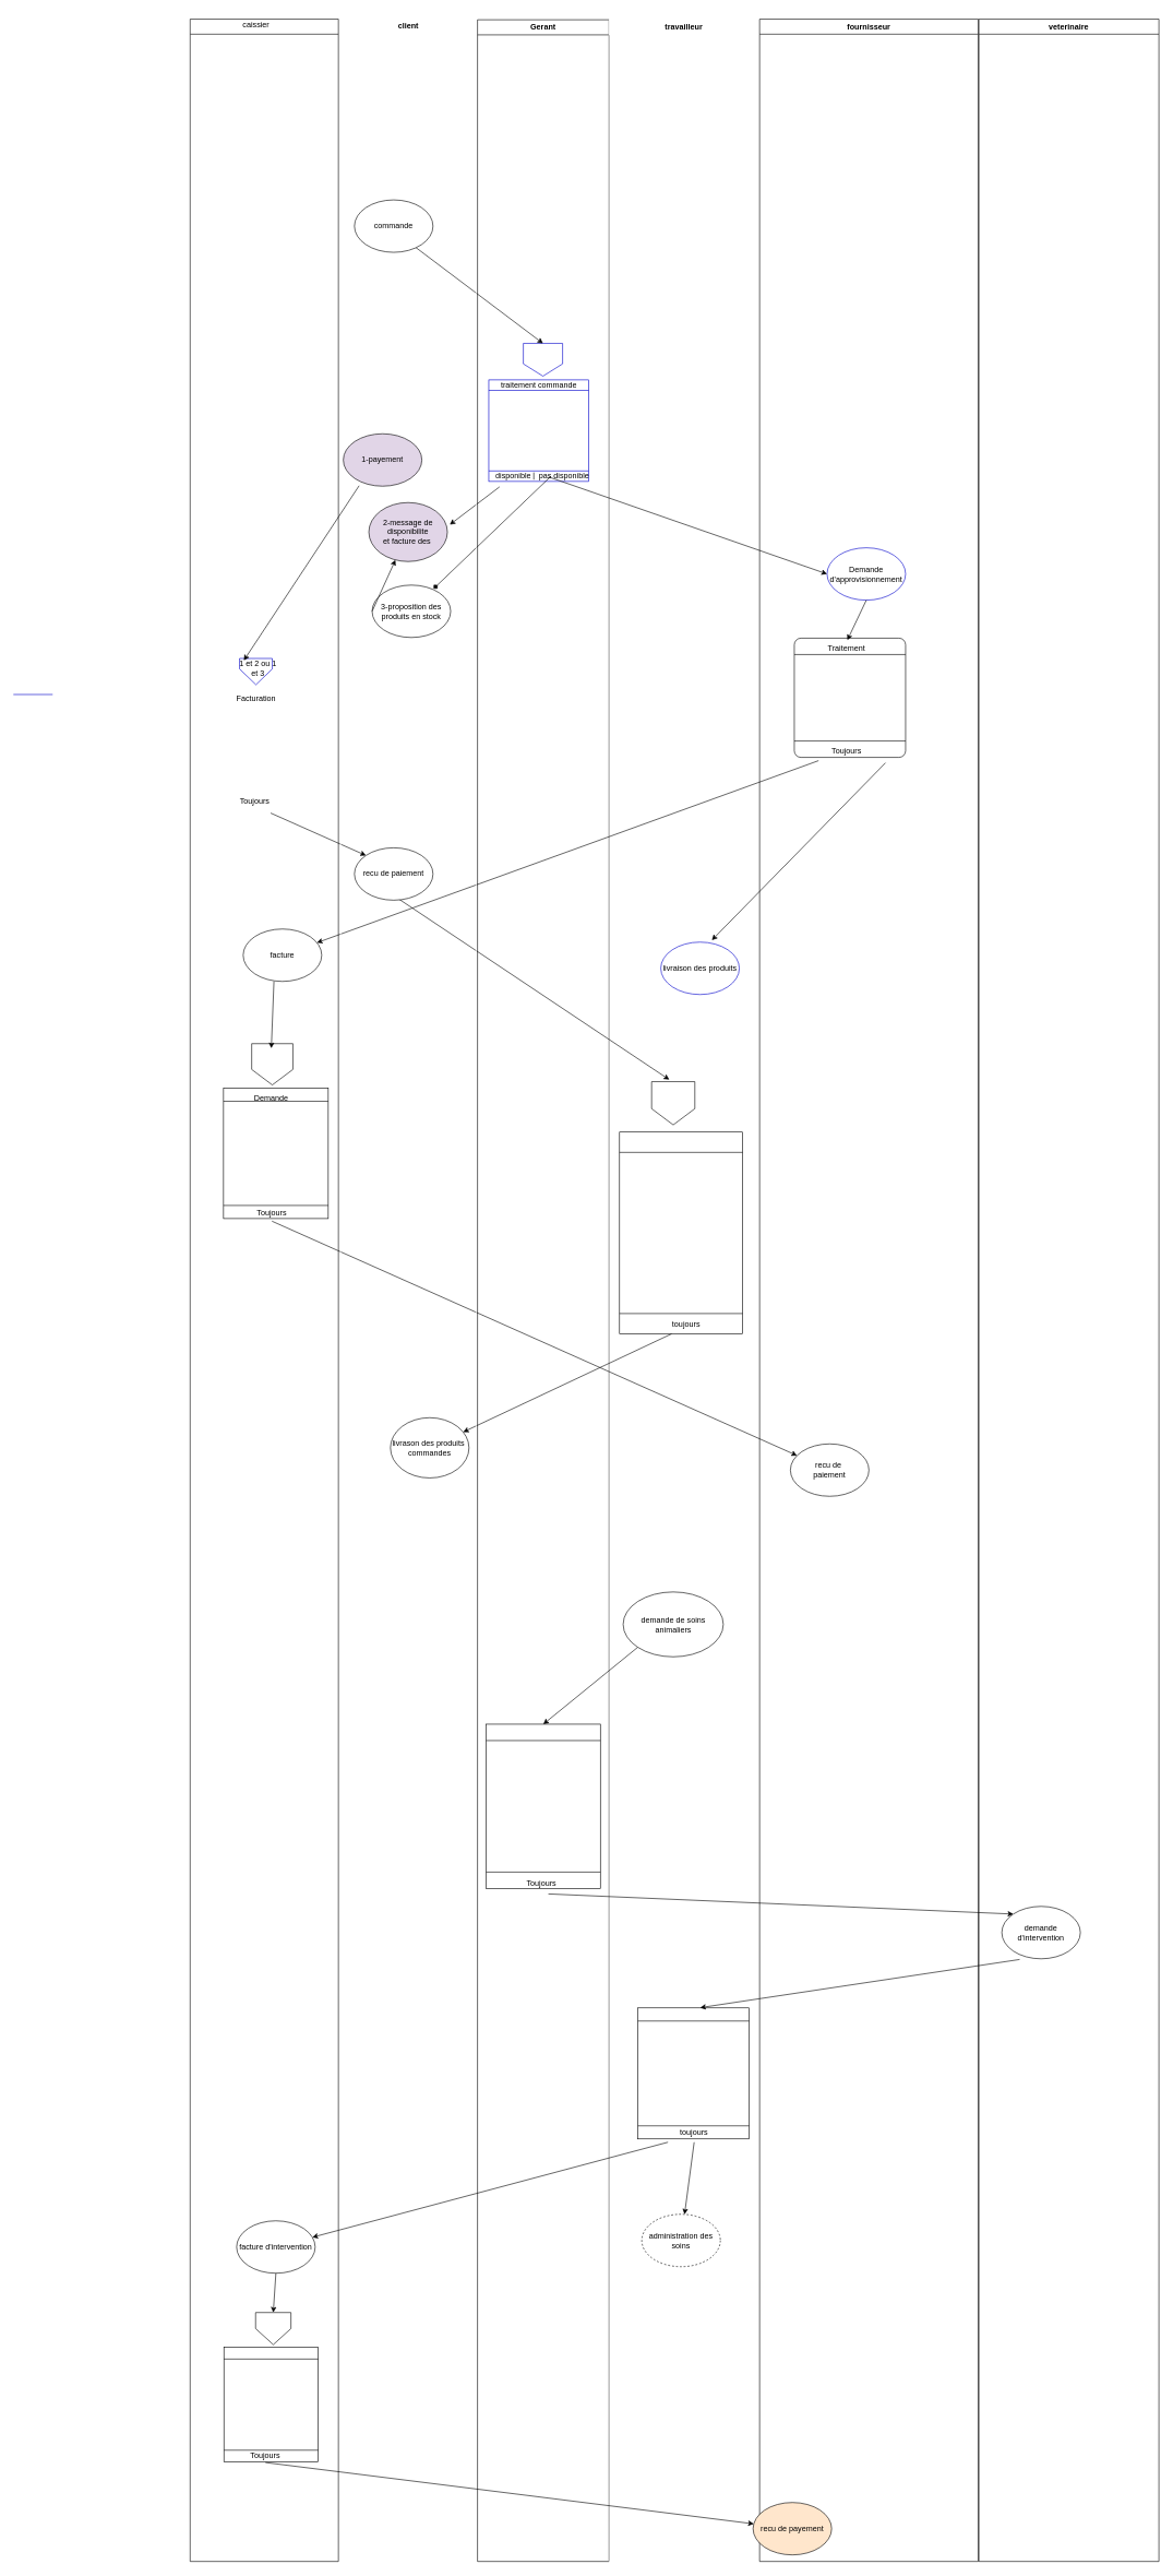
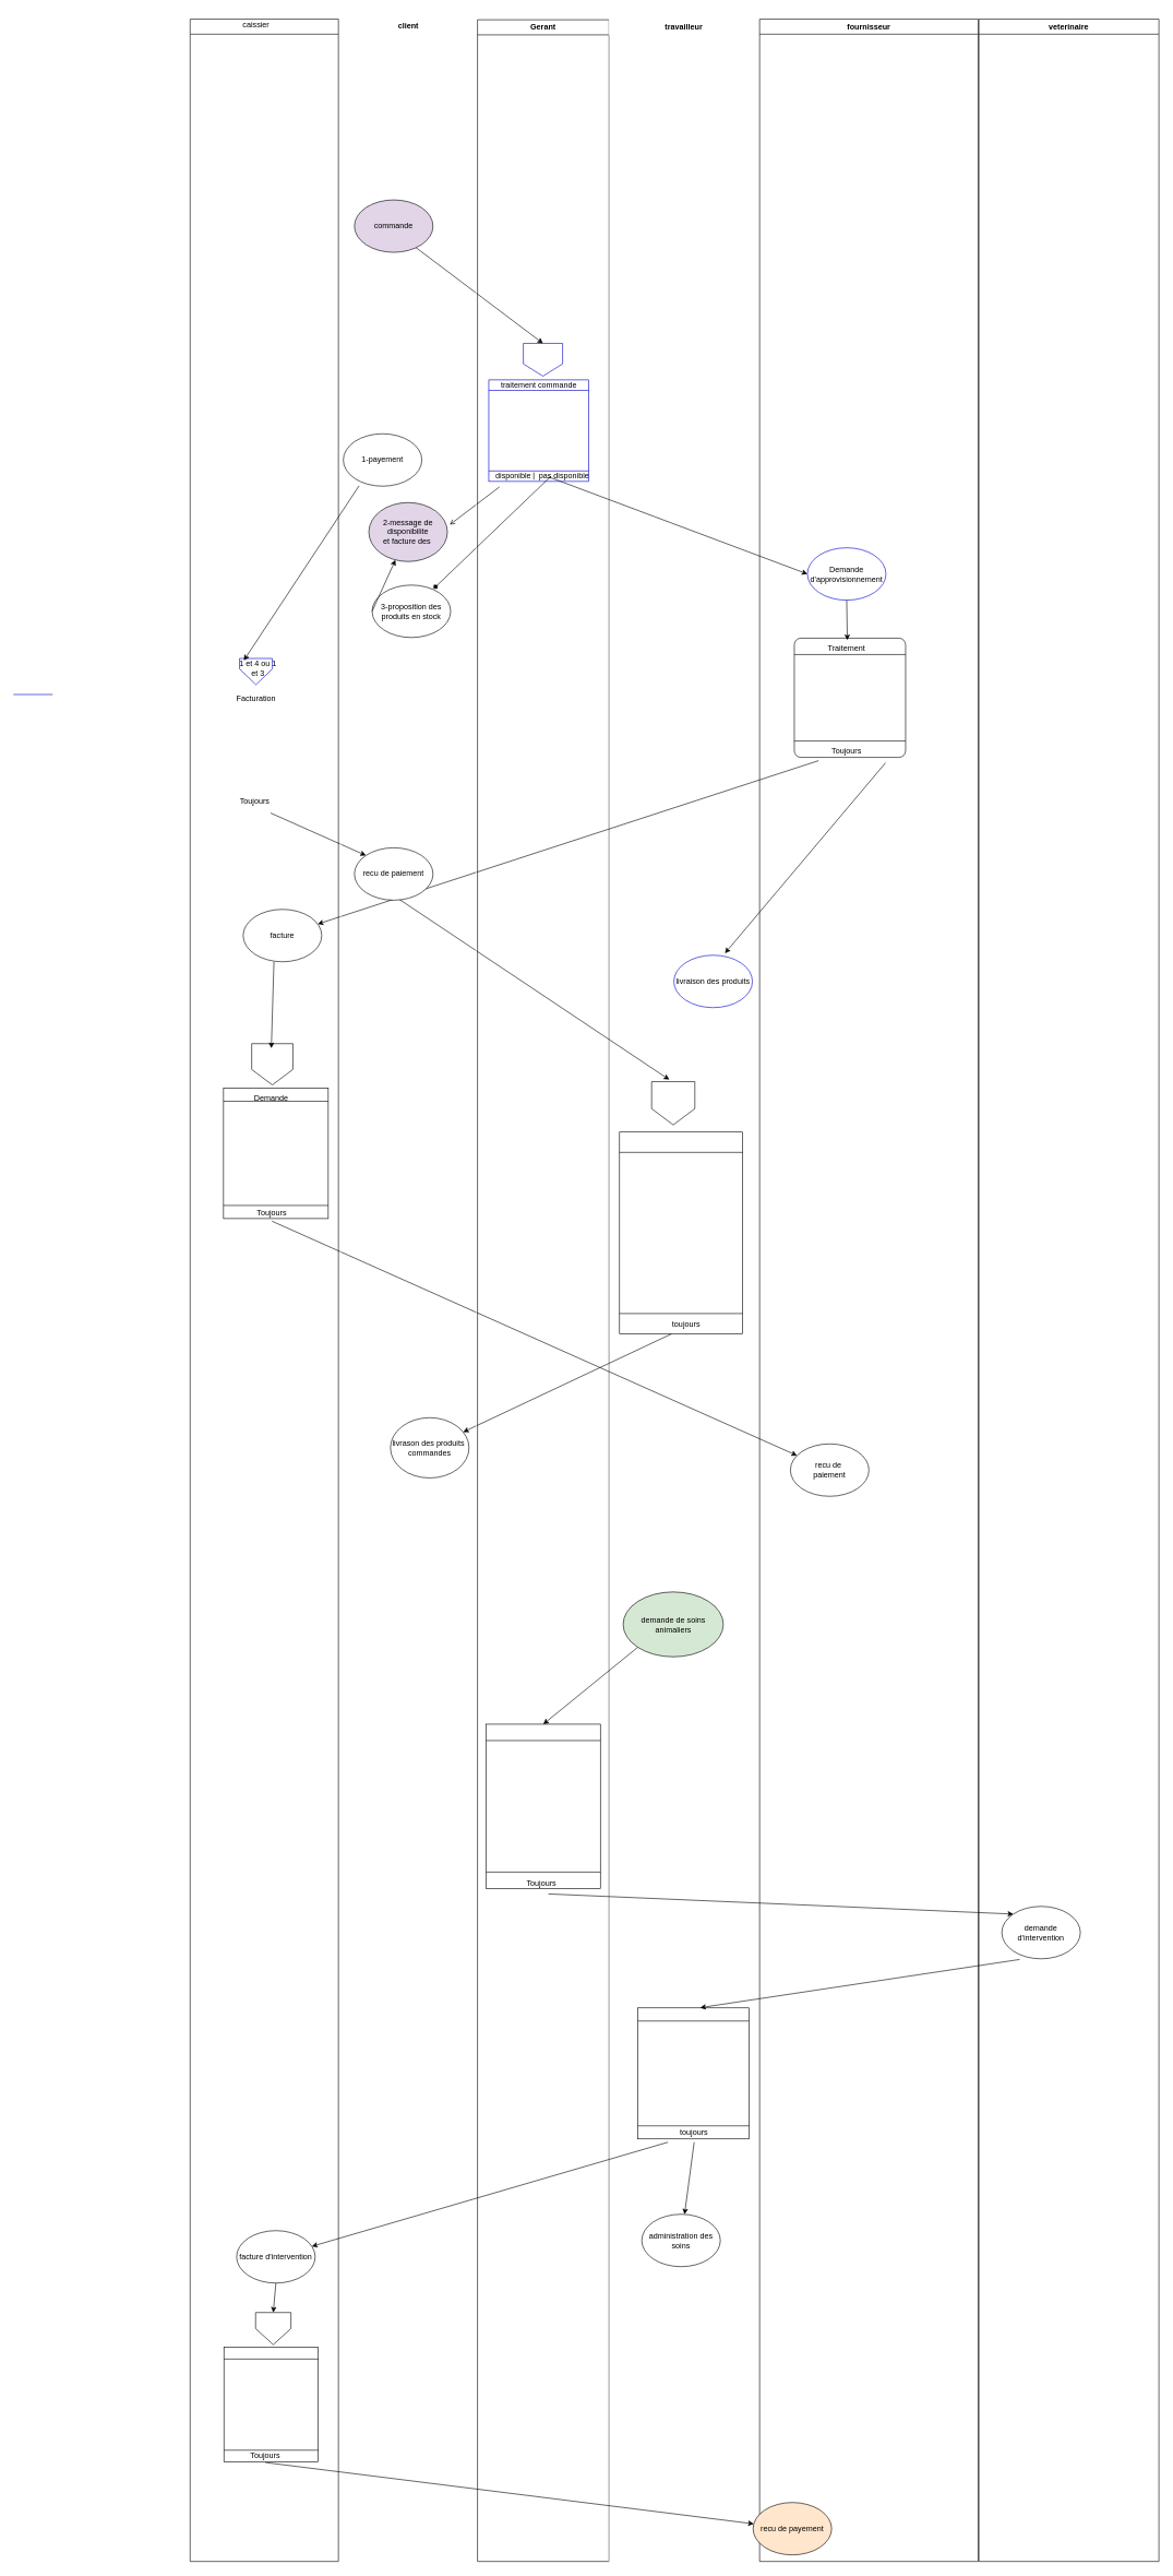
- <mxCell id="65" value="commande" style="ellipse;whiteSpace=wrap;html=1;" vertex="1" parent="64"><mxGeometry x="21" y="277" width="120" height="80" as="geometry" /></mxCell>
+ <mxCell id="65" value="commande" style="ellipse;whiteSpace=wrap;html=1;fillColor=#e1d5e7;" vertex="1" parent="64"><mxGeometry x="21" y="277" width="120" height="80" as="geometry" /></mxCell>
- <mxCell id="67" value="1-payement" style="ellipse;whiteSpace=wrap;html=1;fillColor=#e1d5e7;" vertex="1" parent="64"><mxGeometry x="4" y="634" width="120" height="80" as="geometry" /></mxCell>
+ <mxCell id="67" value="1-payement" style="ellipse;whiteSpace=wrap;html=1;" vertex="1" parent="64"><mxGeometry x="4" y="634" width="120" height="80" as="geometry" /></mxCell>
- <mxCell id="43" value="" style="endArrow=classic;html=1;rounded=0;entryX=1.031;entryY=0.375;entryDx=0;entryDy=0;exitX=0.13;exitY=1.033;exitDx=0;exitDy=0;exitPerimeter=0;entryPerimeter=0;" parent="1" source="20" target="66" edge="1"><mxGeometry relative="1" as="geometry"><mxPoint x="690" y="737.395" as="sourcePoint" /><mxPoint x="667.426" y="838.716" as="targetPoint" /></mxGeometry></mxCell>
+ <mxCell id="43" value="" style="endArrow=open;html=1;rounded=0;entryX=1.031;entryY=0.375;entryDx=0;entryDy=0;exitX=0.13;exitY=1.033;exitDx=0;exitDy=0;exitPerimeter=0;entryPerimeter=0;" parent="1" source="20" target="66" edge="1"><mxGeometry relative="1" as="geometry"><mxPoint x="690" y="737.395" as="sourcePoint" /><mxPoint x="667.426" y="838.716" as="targetPoint" /></mxGeometry></mxCell>
- <mxCell id="35" value="Demande d'approvisionnement" style="ellipse;whiteSpace=wrap;html=1;strokeColor=#0000CC;strokeWidth=1;" parent="34" vertex="1"><mxGeometry x="103" y="807" width="120" height="80" as="geometry" /></mxCell>
+ <mxCell id="35" value="Demande d'approvisionnement" style="ellipse;whiteSpace=wrap;html=1;strokeColor=#0000CC;strokeWidth=1;" parent="34" vertex="1"><mxGeometry x="73" y="807" width="120" height="80" as="geometry" /></mxCell>
- <mxCell id="5" value="1 et 2 ou 1 et 3" style="text;html=1;strokeColor=none;fillColor=none;align=center;verticalAlign=middle;whiteSpace=wrap;rounded=0;" parent="2" vertex="1"><mxGeometry x="74" y="976" width="60" height="30" as="geometry" /></mxCell>
+ <mxCell id="5" value="1 et 4 ou 1 et 3" style="text;html=1;strokeColor=none;fillColor=none;align=center;verticalAlign=middle;whiteSpace=wrap;rounded=0;" parent="2" vertex="1"><mxGeometry x="74" y="976" width="60" height="30" as="geometry" /></mxCell>
- <mxCell id="6" value="facture" style="ellipse;whiteSpace=wrap;html=1;" parent="2" vertex="1"><mxGeometry x="81" y="1389" width="120" height="80" as="geometry" /></mxCell>
+ <mxCell id="6" value="facture" style="ellipse;whiteSpace=wrap;html=1;" parent="2" vertex="1"><mxGeometry x="81" y="1359" width="120" height="80" as="geometry" /></mxCell>
- <mxCell id="25" value="livraison des produits" style="ellipse;whiteSpace=wrap;html=1;strokeColor=#0000CC;strokeWidth=1;" parent="24" vertex="1"><mxGeometry x="79" y="1408" width="120" height="80" as="geometry" /></mxCell>
+ <mxCell id="25" value="livraison des produits" style="ellipse;whiteSpace=wrap;html=1;strokeColor=#0000CC;strokeWidth=1;" parent="24" vertex="1"><mxGeometry x="99" y="1428" width="120" height="80" as="geometry" /></mxCell>
- <mxCell id="29" value="demande de soins animaliers" style="ellipse;whiteSpace=wrap;html=1;" vertex="1" parent="24"><mxGeometry x="21.5" y="2400" width="153" height="99" as="geometry" /></mxCell>
+ <mxCell id="29" value="demande de soins animaliers" style="ellipse;whiteSpace=wrap;html=1;fillColor=#d5e8d4;" vertex="1" parent="24"><mxGeometry x="21.5" y="2400" width="153" height="99" as="geometry" /></mxCell>
- <mxCell id="32" value="administration des soins" style="ellipse;whiteSpace=wrap;html=1;dashed=1;" vertex="1" parent="24"><mxGeometry x="50.0" y="3350" width="120" height="80" as="geometry" /></mxCell>
+ <mxCell id="32" value="administration des soins" style="ellipse;whiteSpace=wrap;html=1;" vertex="1" parent="24"><mxGeometry x="50.0" y="3350" width="120" height="80" as="geometry" /></mxCell>
- <mxCell id="11" value="facture d'intervention" style="ellipse;whiteSpace=wrap;html=1;" vertex="1" parent="2"><mxGeometry x="71" y="3361" width="120" height="80" as="geometry" /></mxCell>
+ <mxCell id="11" value="facture d'intervention" style="ellipse;whiteSpace=wrap;html=1;" vertex="1" parent="2"><mxGeometry x="71" y="3376" width="120" height="80" as="geometry" /></mxCell>
